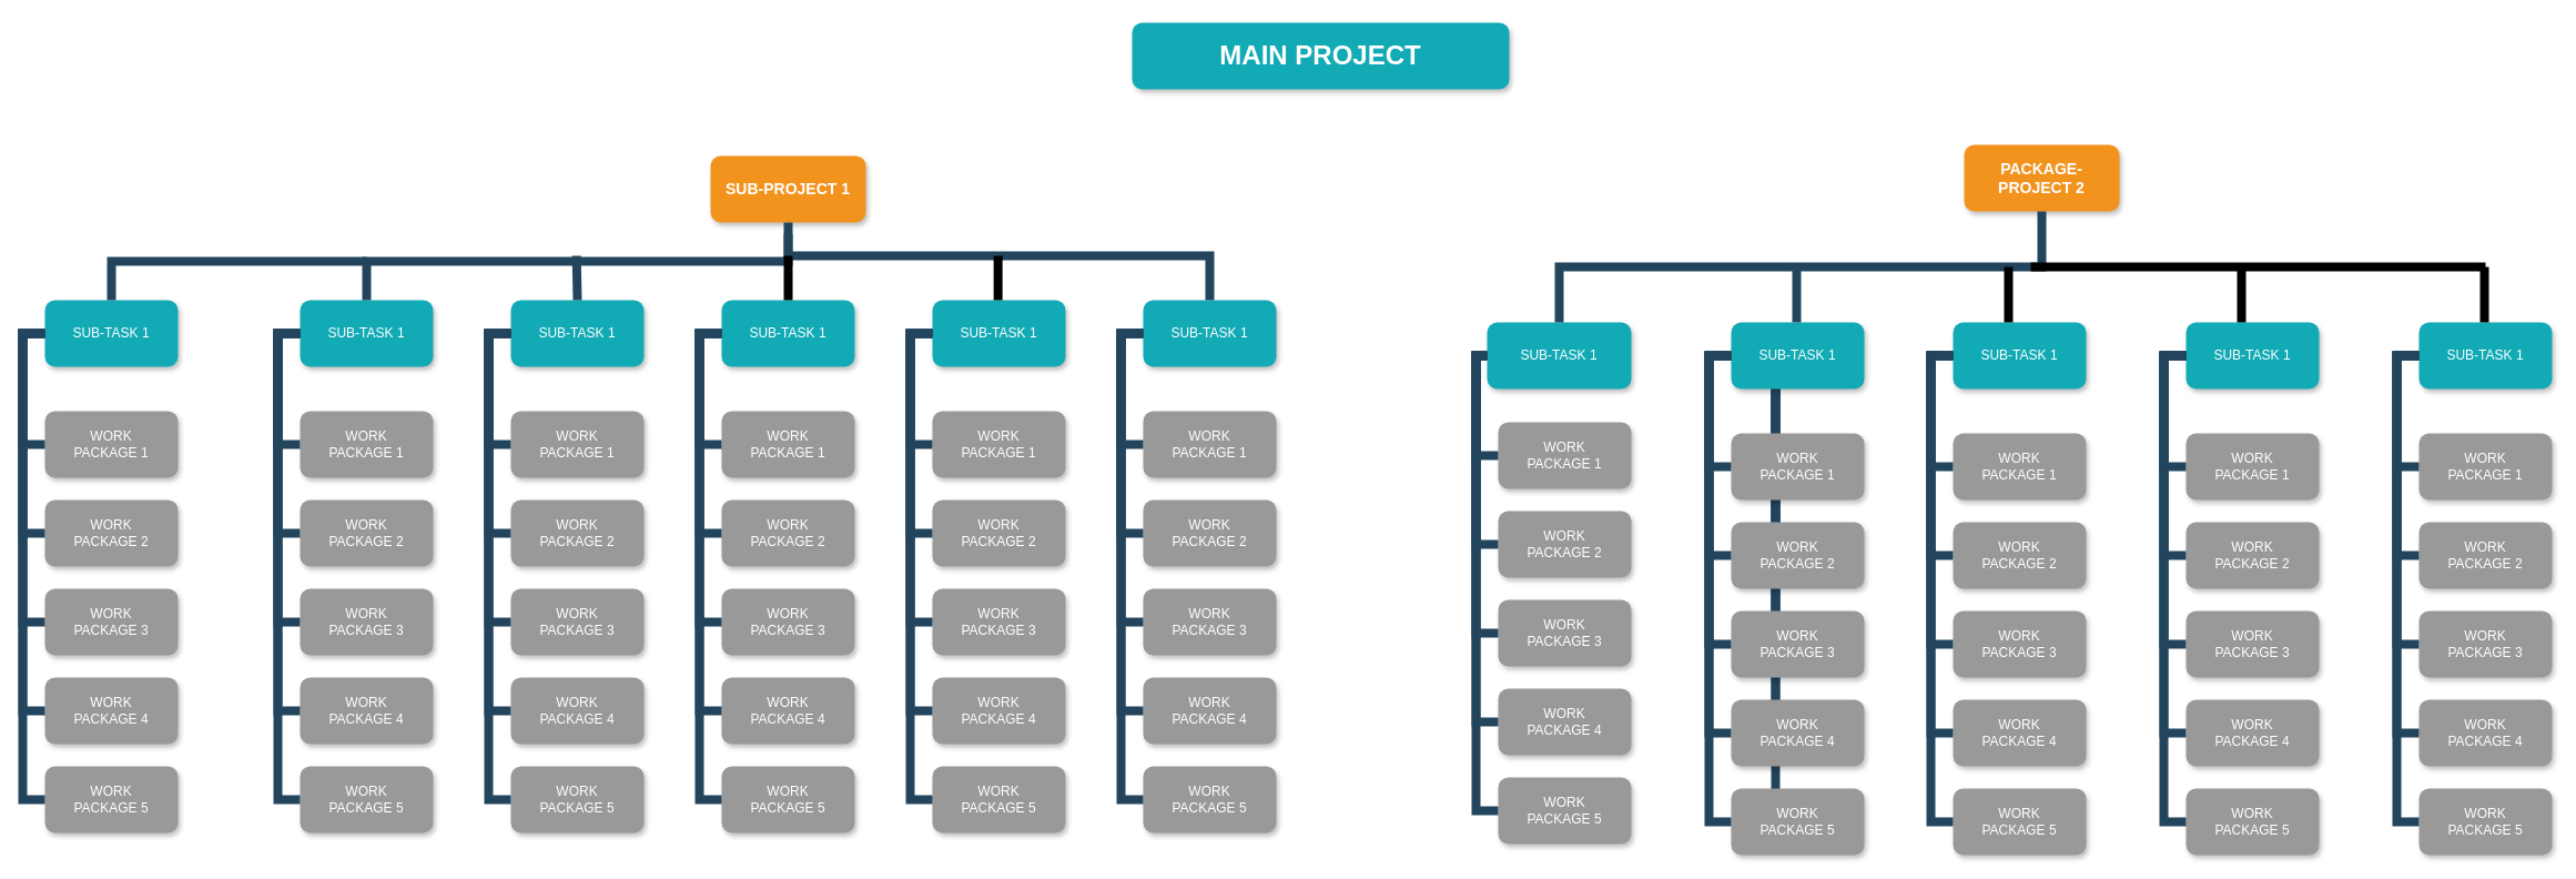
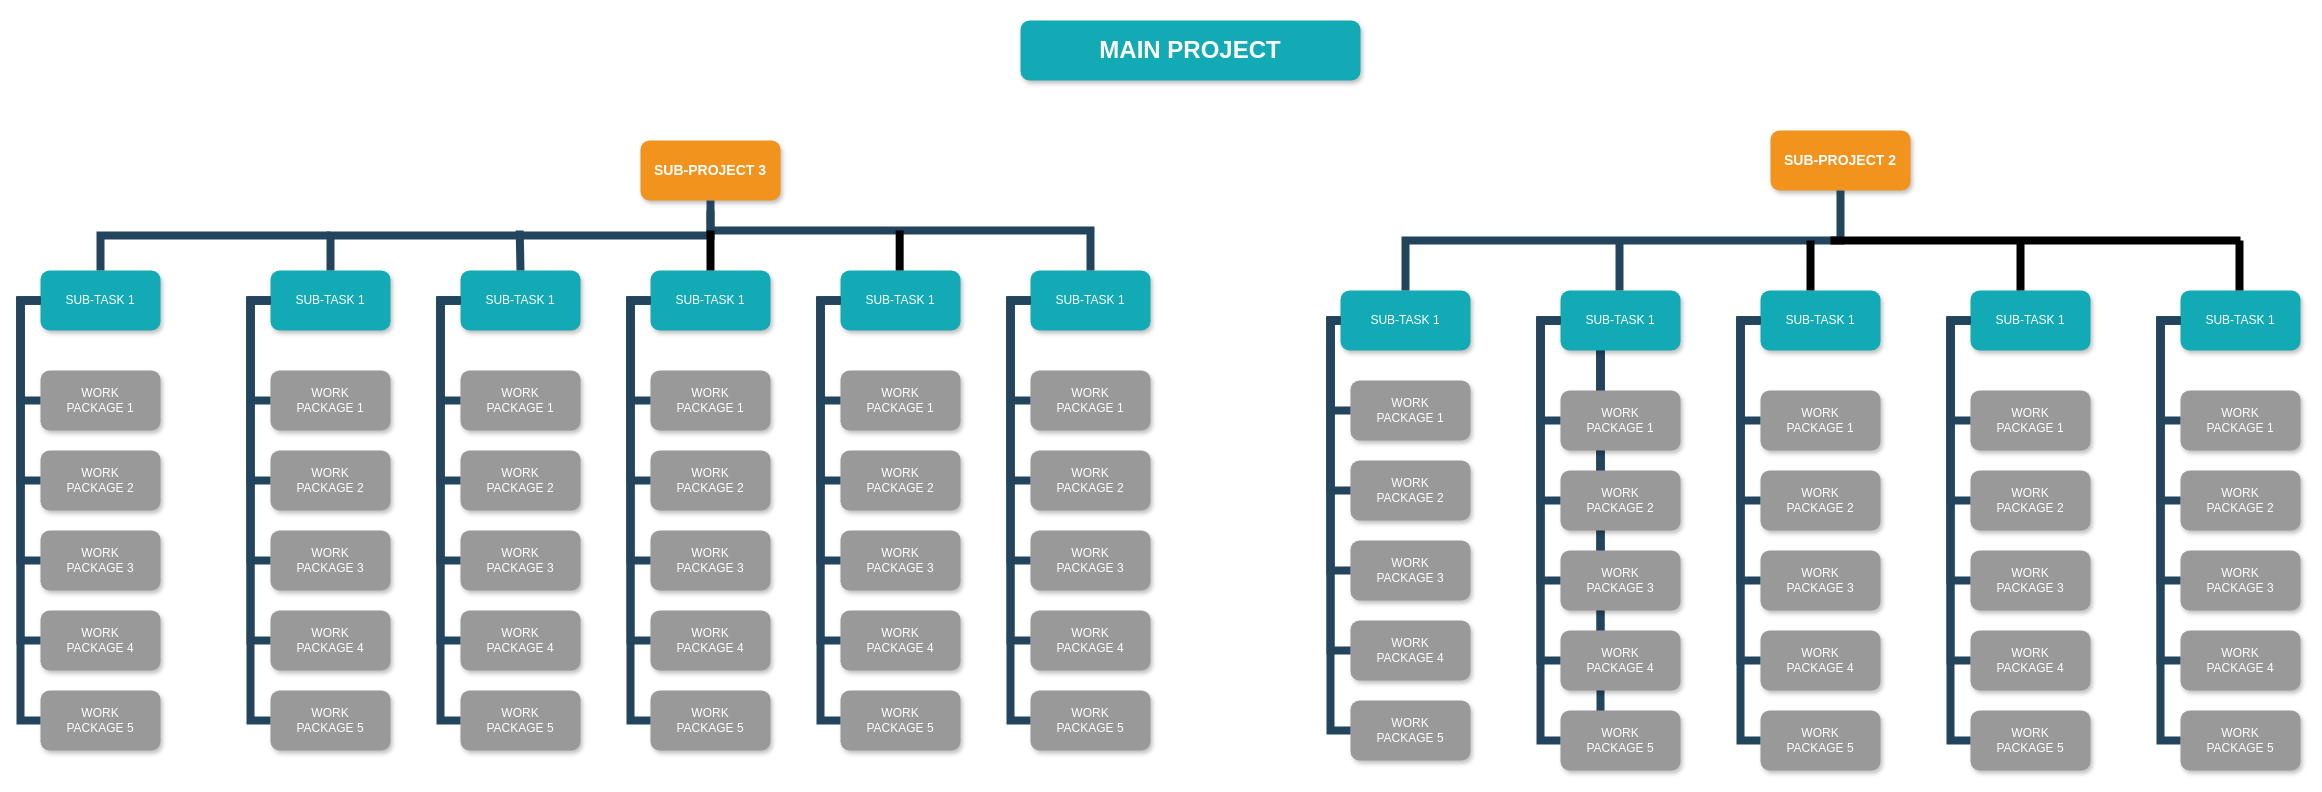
- <mxCell id="4" value="PACKAGE-PROJECT 2" style="whiteSpace=wrap;rounded=1;fillColor=#F2931E;strokeColor=none;shadow=1;fontColor=#FFFFFF;fontStyle=1;fontSize=14" parent="1" vertex="1"><mxGeometry x="1770" y="130" width="140" height="60" as="geometry" /></mxCell>
+ <mxCell id="4" value="SUB-PROJECT 2" style="whiteSpace=wrap;rounded=1;fillColor=#F2931E;strokeColor=none;shadow=1;fontColor=#FFFFFF;fontStyle=1;fontSize=14" parent="1" vertex="1"><mxGeometry x="1770" y="130" width="140" height="60" as="geometry" /></mxCell>
- <mxCell id="3" value="SUB-PROJECT 1" style="whiteSpace=wrap;rounded=1;fillColor=#F2931E;strokeColor=none;shadow=1;fontColor=#FFFFFF;fontStyle=1;fontSize=14" parent="1" vertex="1"><mxGeometry x="640" y="140" width="140" height="60" as="geometry" /></mxCell>
+ <mxCell id="3" value="SUB-PROJECT 3" style="whiteSpace=wrap;rounded=1;fillColor=#F2931E;strokeColor=none;shadow=1;fontColor=#FFFFFF;fontStyle=1;fontSize=14" parent="1" vertex="1"><mxGeometry x="640" y="140" width="140" height="60" as="geometry" /></mxCell>
